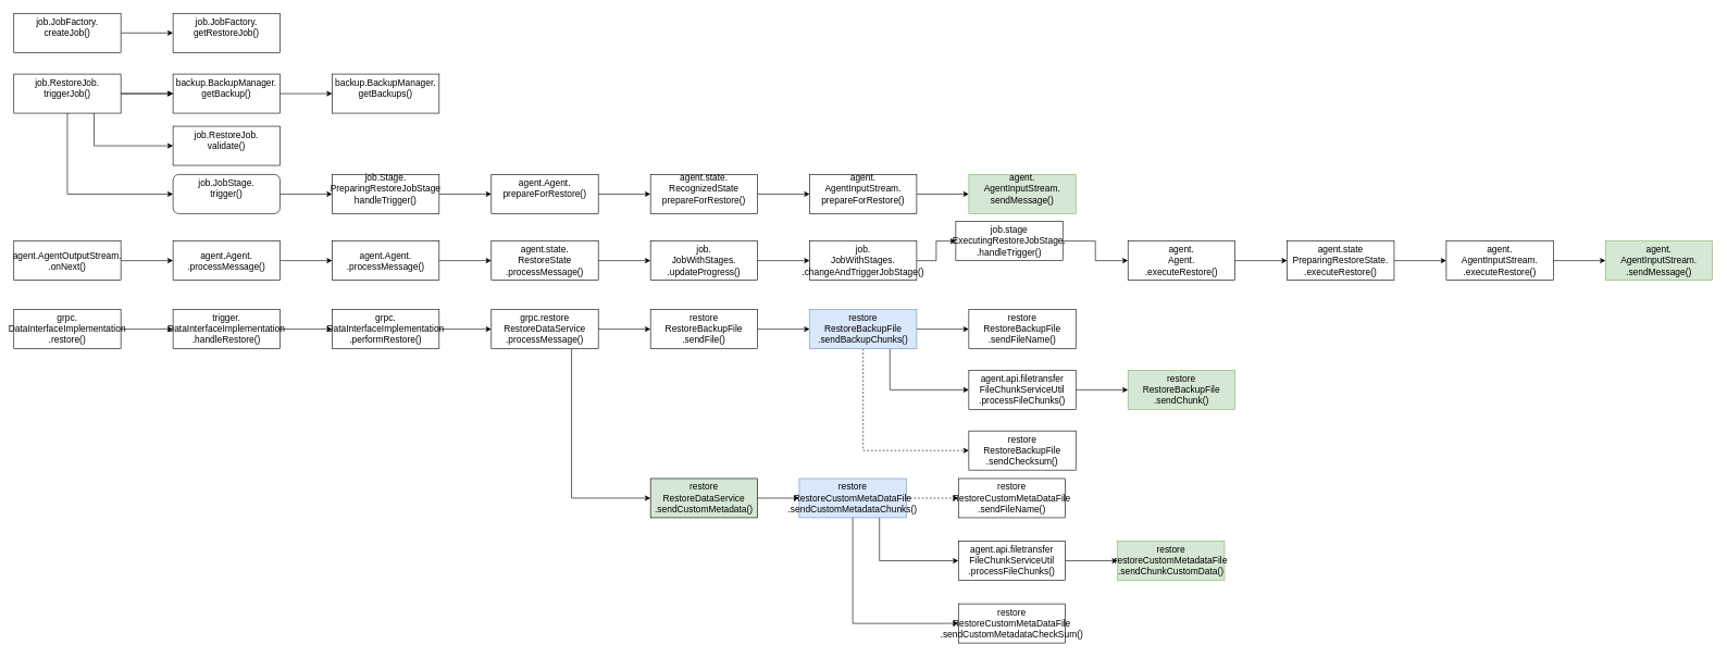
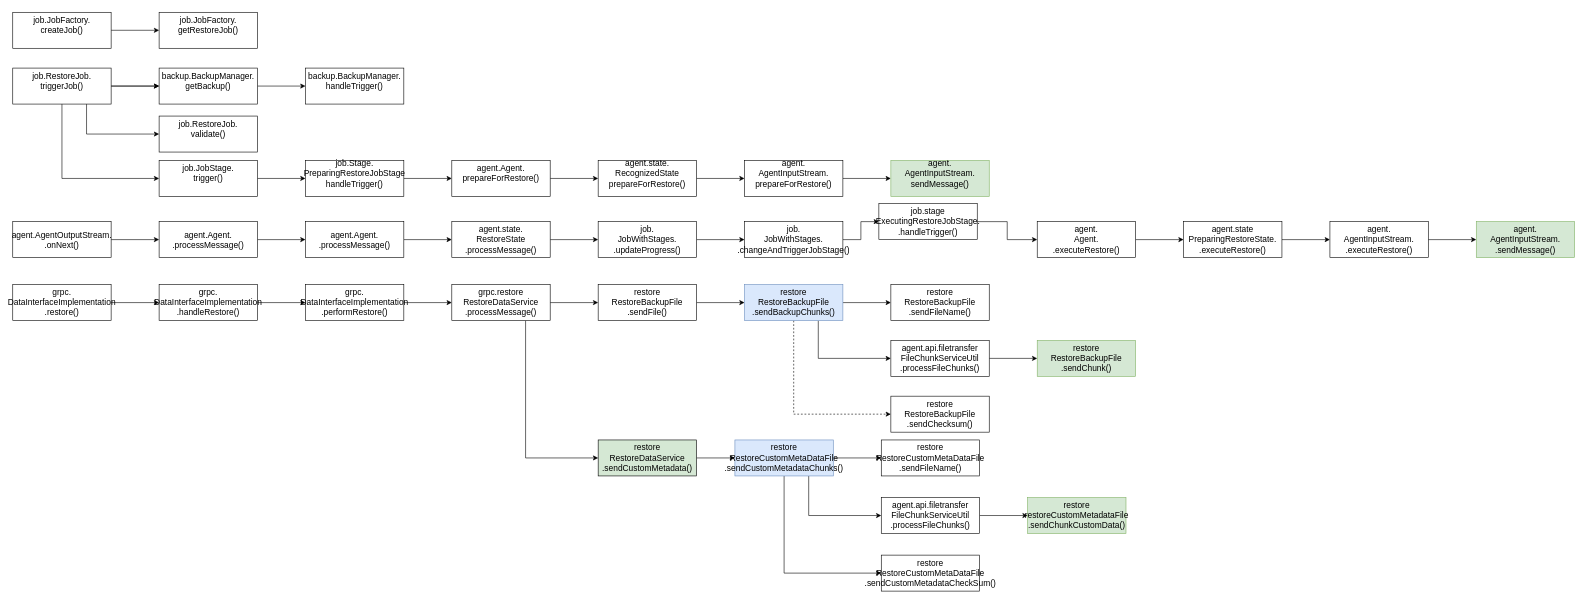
- <mxCell id="24" value="&lt;div style=&quot;font-size: 14px&quot;&gt;backup.BackupManager.&lt;/div&gt;&lt;div style=&quot;font-size: 14px&quot;&gt;getBackups()&lt;br style=&quot;color: rgb(0 , 0 , 0) ; font-family: &amp;#34;helvetica&amp;#34; ; font-size: 14px ; font-style: normal ; letter-spacing: normal ; text-align: center ; text-indent: 0px ; text-transform: none ; word-spacing: 0px ; background-color: rgb(255 , 255 , 255)&quot;&gt;&lt;br style=&quot;font-size: 14px&quot;&gt;&lt;/div&gt;" style="whiteSpace=wrap;html=1;align=center;treeFolding=1;treeMoving=1;newEdgeStyle={&quot;edgeStyle&quot;:&quot;elbowEdgeStyle&quot;,&quot;startArrow&quot;:&quot;none&quot;,&quot;endArrow&quot;:&quot;none&quot;};fontStyle=0;fontSize=14;" parent="1" vertex="1"><mxGeometry x="508" y="113" width="164" height="60" as="geometry" /></mxCell>
+ <mxCell id="24" value="&lt;div style=&quot;font-size: 14px&quot;&gt;backup.BackupManager.&lt;/div&gt;&lt;div style=&quot;font-size: 14px&quot;&gt;handleTrigger()&lt;br style=&quot;color: rgb(0 , 0 , 0) ; font-family: &amp;#34;helvetica&amp;#34; ; font-size: 14px ; font-style: normal ; letter-spacing: normal ; text-align: center ; text-indent: 0px ; text-transform: none ; word-spacing: 0px ; background-color: rgb(255 , 255 , 255)&quot;&gt;&lt;br style=&quot;font-size: 14px&quot;&gt;&lt;/div&gt;" style="whiteSpace=wrap;html=1;align=center;treeFolding=1;treeMoving=1;newEdgeStyle={&quot;edgeStyle&quot;:&quot;elbowEdgeStyle&quot;,&quot;startArrow&quot;:&quot;none&quot;,&quot;endArrow&quot;:&quot;none&quot;};fontStyle=0;fontSize=14;" parent="1" vertex="1"><mxGeometry x="508" y="113" width="164" height="60" as="geometry" /></mxCell>
- <mxCell id="14" value="&lt;div style=&quot;font-size: 14px&quot;&gt;job.JobStage.&lt;/div&gt;&lt;div style=&quot;font-size: 14px&quot;&gt;trigger()&lt;br style=&quot;color: rgb(0 , 0 , 0) ; font-family: &amp;#34;helvetica&amp;#34; ; font-size: 14px ; font-style: normal ; letter-spacing: normal ; text-align: center ; text-indent: 0px ; text-transform: none ; word-spacing: 0px ; background-color: rgb(255 , 255 , 255)&quot;&gt;&lt;br style=&quot;font-size: 14px&quot;&gt;&lt;/div&gt;" style="whiteSpace=wrap;html=1;align=center;treeFolding=1;treeMoving=1;newEdgeStyle={&quot;edgeStyle&quot;:&quot;elbowEdgeStyle&quot;,&quot;startArrow&quot;:&quot;none&quot;,&quot;endArrow&quot;:&quot;none&quot;};fontStyle=0;fontSize=14;rounded=1;" parent="1" vertex="1"><mxGeometry x="264" y="267" width="164" height="60" as="geometry" /></mxCell>
+ <mxCell id="14" value="&lt;div style=&quot;font-size: 14px&quot;&gt;job.JobStage.&lt;/div&gt;&lt;div style=&quot;font-size: 14px&quot;&gt;trigger()&lt;br style=&quot;color: rgb(0 , 0 , 0) ; font-family: &amp;#34;helvetica&amp;#34; ; font-size: 14px ; font-style: normal ; letter-spacing: normal ; text-align: center ; text-indent: 0px ; text-transform: none ; word-spacing: 0px ; background-color: rgb(255 , 255 , 255)&quot;&gt;&lt;br style=&quot;font-size: 14px&quot;&gt;&lt;/div&gt;" style="whiteSpace=wrap;html=1;align=center;treeFolding=1;treeMoving=1;newEdgeStyle={&quot;edgeStyle&quot;:&quot;elbowEdgeStyle&quot;,&quot;startArrow&quot;:&quot;none&quot;,&quot;endArrow&quot;:&quot;none&quot;};fontStyle=0;fontSize=14;" parent="1" vertex="1"><mxGeometry x="264" y="267" width="164" height="60" as="geometry" /></mxCell>
- <mxCell id="48" value="&lt;div style=&quot;font-size: 14px&quot;&gt;trigger.&lt;/div&gt;&lt;div style=&quot;font-size: 14px&quot;&gt;DataInterfaceImplementation&lt;/div&gt;&lt;div style=&quot;font-size: 14px&quot;&gt;.handleRestore()&lt;/div&gt;" style="whiteSpace=wrap;html=1;align=center;treeFolding=1;treeMoving=1;newEdgeStyle={&quot;edgeStyle&quot;:&quot;elbowEdgeStyle&quot;,&quot;startArrow&quot;:&quot;none&quot;,&quot;endArrow&quot;:&quot;none&quot;};fontStyle=0;fontSize=14;" parent="1" vertex="1"><mxGeometry x="264" y="474" width="164" height="60" as="geometry" /></mxCell>
+ <mxCell id="48" value="&lt;div style=&quot;font-size: 14px&quot;&gt;grpc.&lt;/div&gt;&lt;div style=&quot;font-size: 14px&quot;&gt;DataInterfaceImplementation&lt;/div&gt;&lt;div style=&quot;font-size: 14px&quot;&gt;.handleRestore()&lt;/div&gt;" style="whiteSpace=wrap;html=1;align=center;treeFolding=1;treeMoving=1;newEdgeStyle={&quot;edgeStyle&quot;:&quot;elbowEdgeStyle&quot;,&quot;startArrow&quot;:&quot;none&quot;,&quot;endArrow&quot;:&quot;none&quot;};fontStyle=0;fontSize=14;" parent="1" vertex="1"><mxGeometry x="264" y="474" width="164" height="60" as="geometry" /></mxCell>
- <mxCell id="67" value="" style="edgeStyle=orthogonalEdgeStyle;rounded=0;orthogonalLoop=1;jettySize=auto;html=1;dashed=1;" edge="1" parent="1" source="70" target="71"><mxGeometry relative="1" as="geometry" /></mxCell>
+ <mxCell id="67" value="" style="edgeStyle=orthogonalEdgeStyle;rounded=0;orthogonalLoop=1;jettySize=auto;html=1;" edge="1" parent="1" source="70" target="71"><mxGeometry relative="1" as="geometry" /></mxCell>
